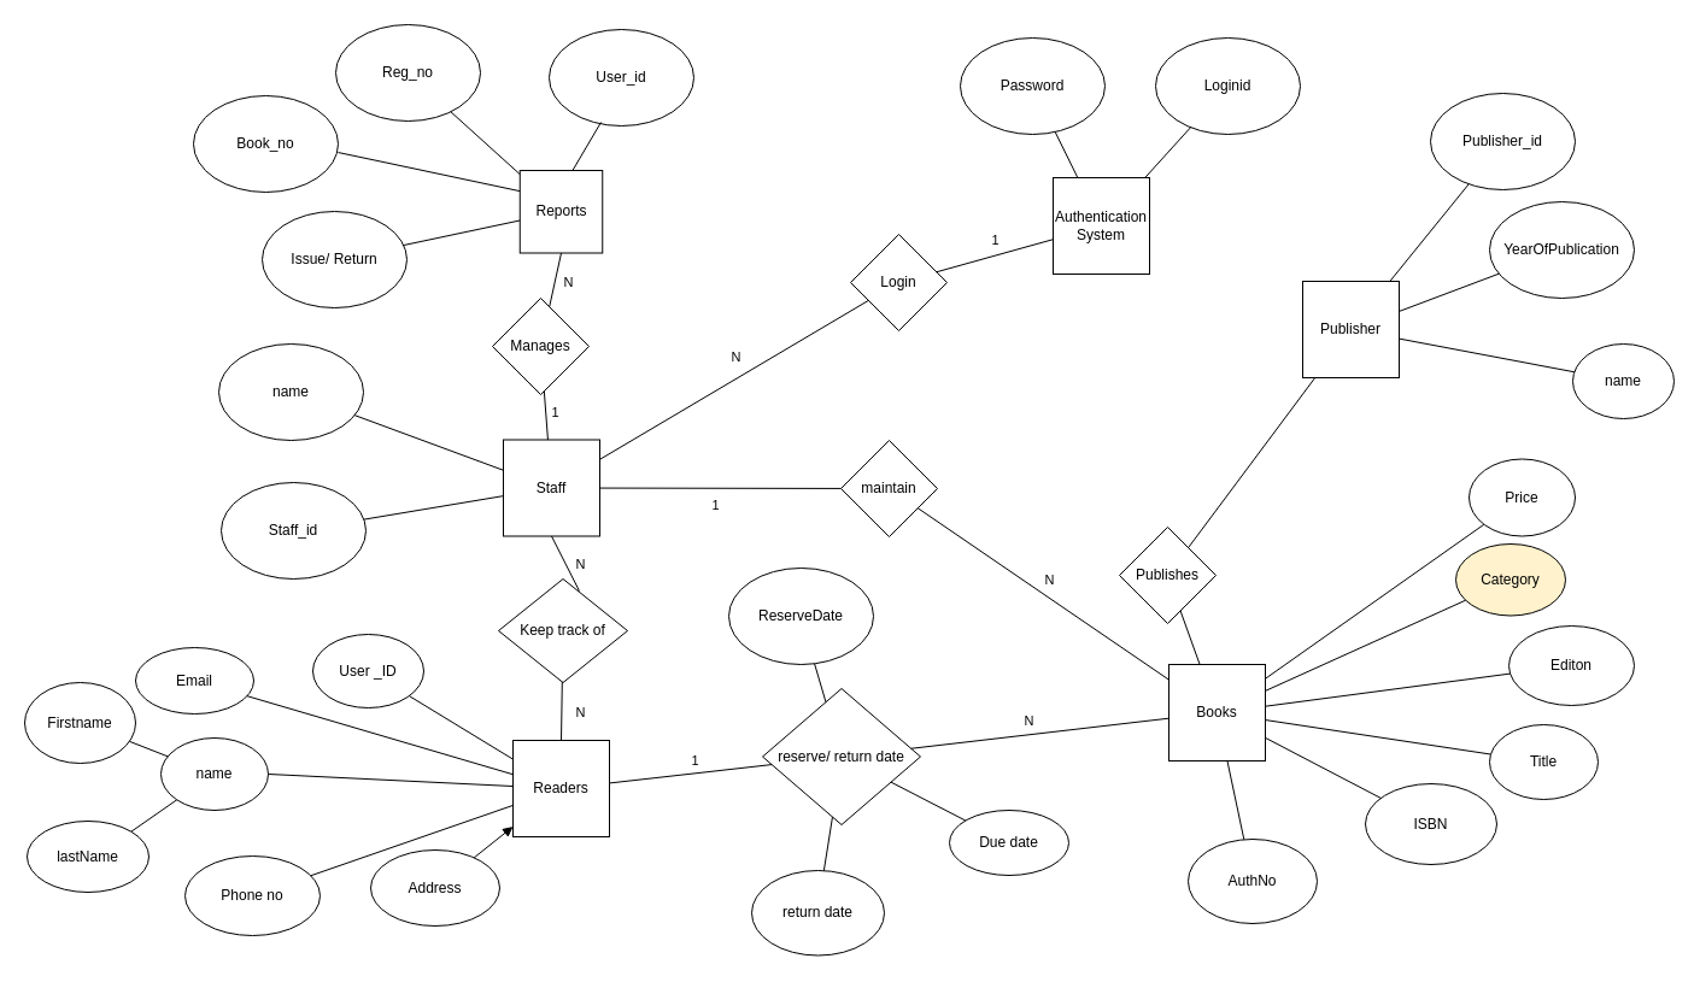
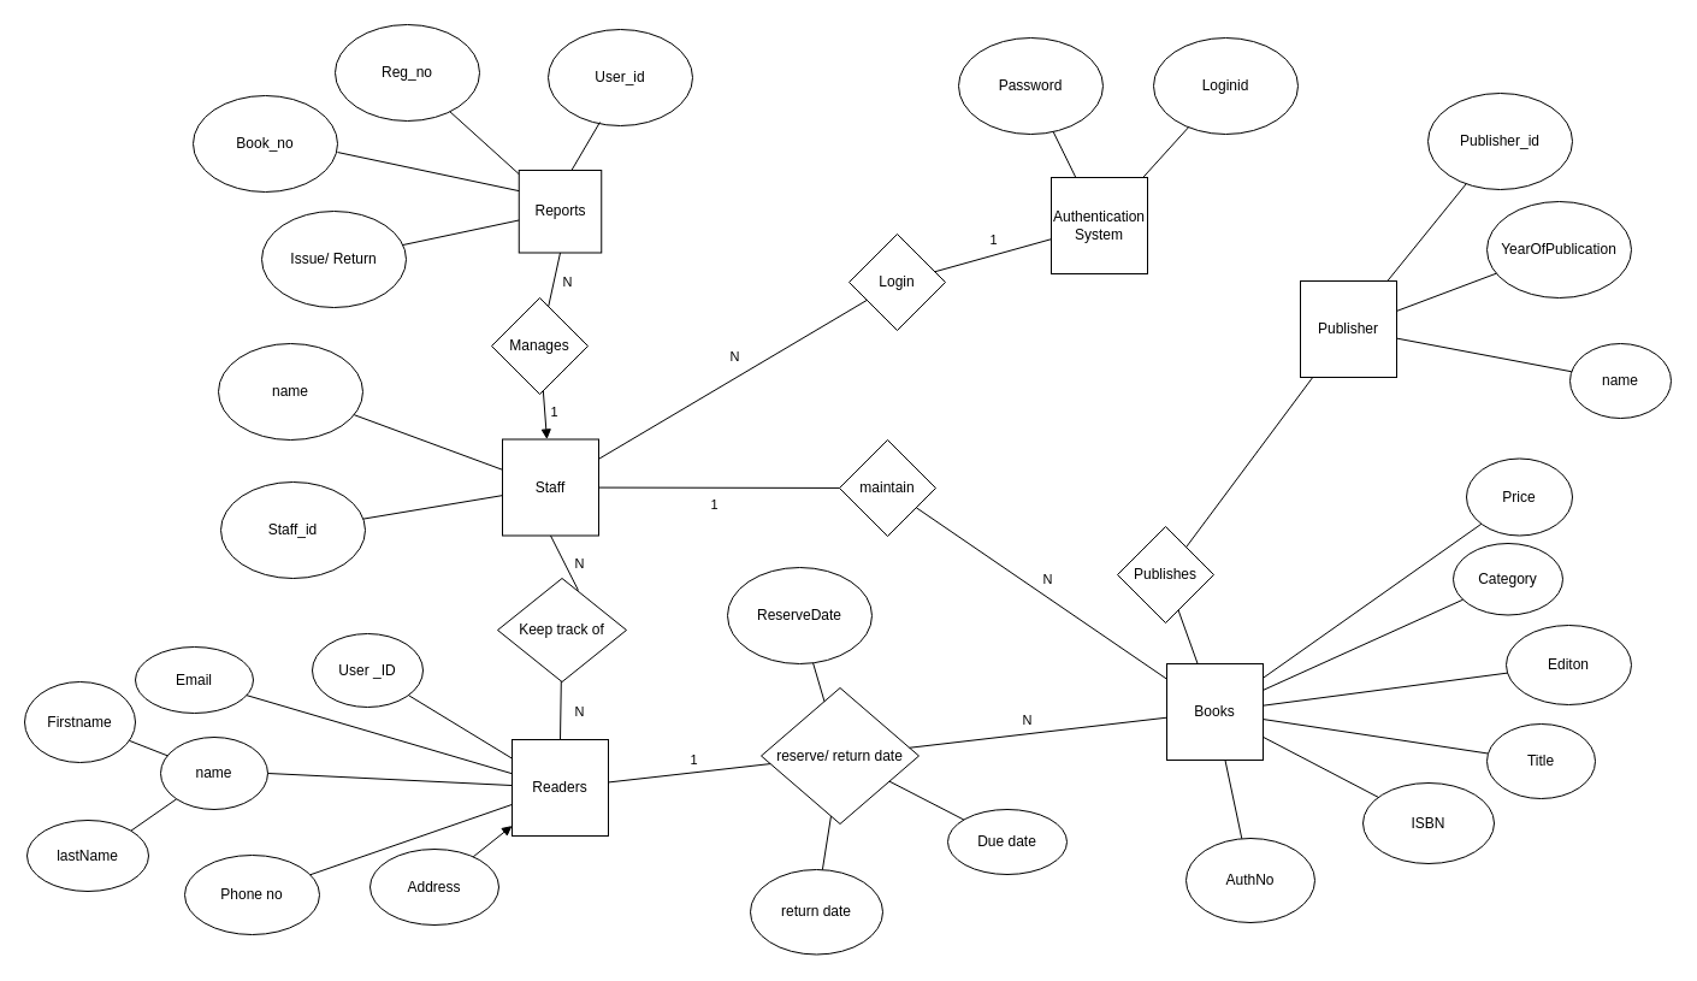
- <mxCell id="47" value="" style="endArrow=none;html=1;rounded=0;" edge="1" parent="1" source="14" target="4"><mxGeometry width="50" height="50" relative="1" as="geometry"><mxPoint x="691" y="442" as="sourcePoint" /><mxPoint x="741" y="392" as="targetPoint" /></mxGeometry></mxCell>
+ <mxCell id="47" value="" style="endArrow=block;html=1;rounded=0;" edge="1" parent="1" source="14" target="4"><mxGeometry width="50" height="50" relative="1" as="geometry"><mxPoint x="691" y="442" as="sourcePoint" /><mxPoint x="741" y="392" as="targetPoint" /></mxGeometry></mxCell>
- <mxCell id="34" value="Category" style="ellipse;whiteSpace=wrap;html=1;fillColor=#fff2cc;" vertex="1" parent="1"><mxGeometry x="1207" y="451" width="91" height="59.5" as="geometry" /></mxCell>
+ <mxCell id="34" value="Category" style="ellipse;whiteSpace=wrap;html=1;" vertex="1" parent="1"><mxGeometry x="1207" y="451" width="91" height="59.5" as="geometry" /></mxCell>
